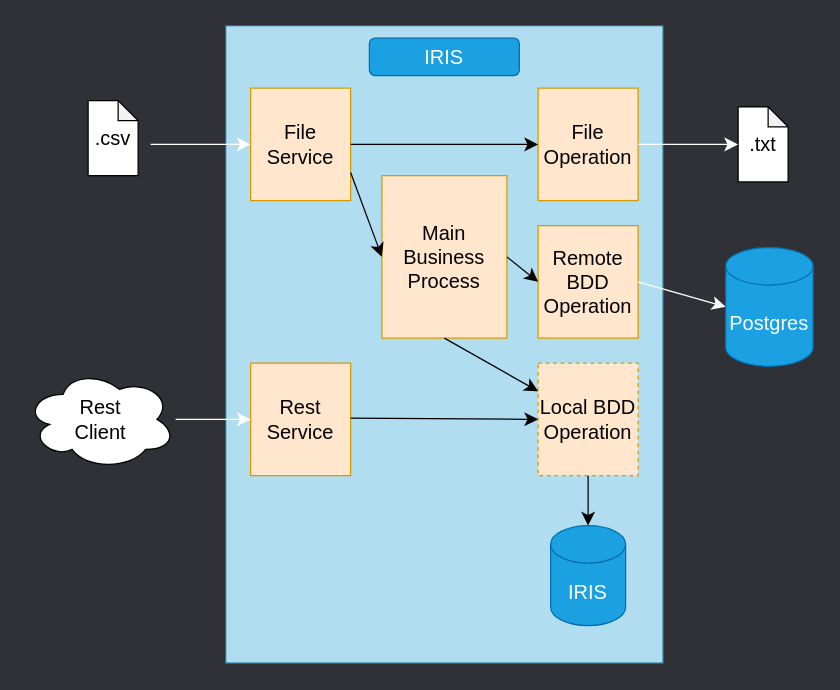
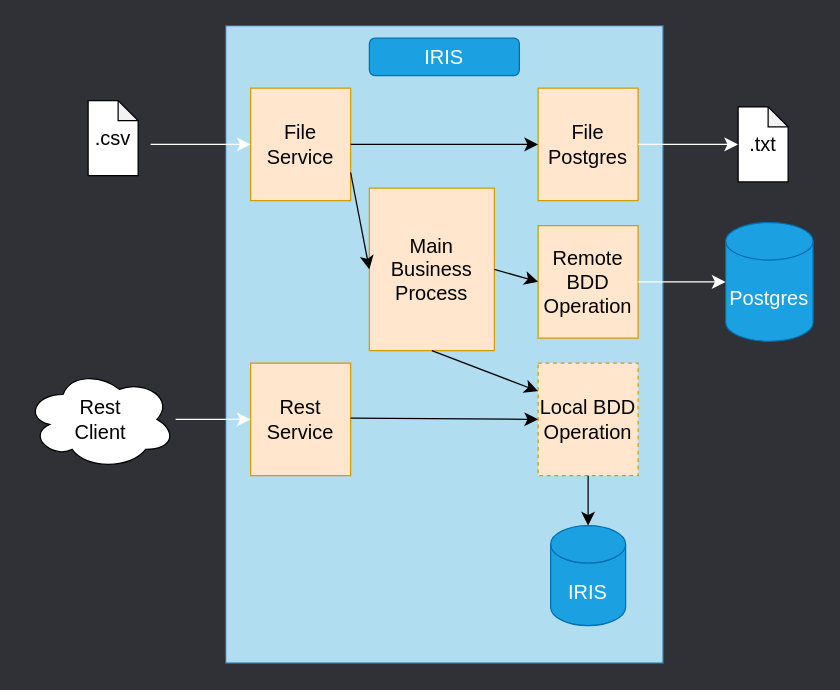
- <mxCell id="6" value="File Operation" style="rounded=0;whiteSpace=wrap;html=1;fontSize=16;fillColor=#ffe6cc;strokeColor=#d79b00;" vertex="1" parent="1"><mxGeometry x="430" y="70" width="80" height="90" as="geometry" /></mxCell>
+ <mxCell id="6" value="File Postgres" style="rounded=0;whiteSpace=wrap;html=1;fontSize=16;fillColor=#ffe6cc;strokeColor=#d79b00;" vertex="1" parent="1"><mxGeometry x="430" y="70" width="80" height="90" as="geometry" /></mxCell>
- <mxCell id="13" value="Main&lt;br&gt;Business&lt;br&gt;Process" style="rounded=0;whiteSpace=wrap;html=1;fontSize=16;fillColor=#ffe6cc;strokeColor=#d79b00;" vertex="1" parent="1"><mxGeometry x="305" y="140" width="100" height="130" as="geometry" /></mxCell>
+ <mxCell id="13" value="Main&lt;br&gt;Business&lt;br&gt;Process" style="rounded=0;whiteSpace=wrap;html=1;fontSize=16;fillColor=#ffe6cc;strokeColor=#d79b00;" vertex="1" parent="1"><mxGeometry x="295" y="150" width="100" height="130" as="geometry" /></mxCell>
- <mxCell id="10" value="Postgres" style="shape=cylinder3;whiteSpace=wrap;html=1;boundedLbl=1;backgroundOutline=1;size=15;fontSize=16;fillColor=#1ba1e2;fontColor=#ffffff;strokeColor=#006EAF;" vertex="1" parent="1"><mxGeometry x="580" y="197.5" width="70" height="95" as="geometry" /></mxCell>
+ <mxCell id="10" value="Postgres" style="shape=cylinder3;whiteSpace=wrap;html=1;boundedLbl=1;backgroundOutline=1;size=15;fontSize=16;fillColor=#1ba1e2;fontColor=#ffffff;strokeColor=#006EAF;" vertex="1" parent="1"><mxGeometry x="580" y="177.5" width="70" height="95" as="geometry" /></mxCell>
